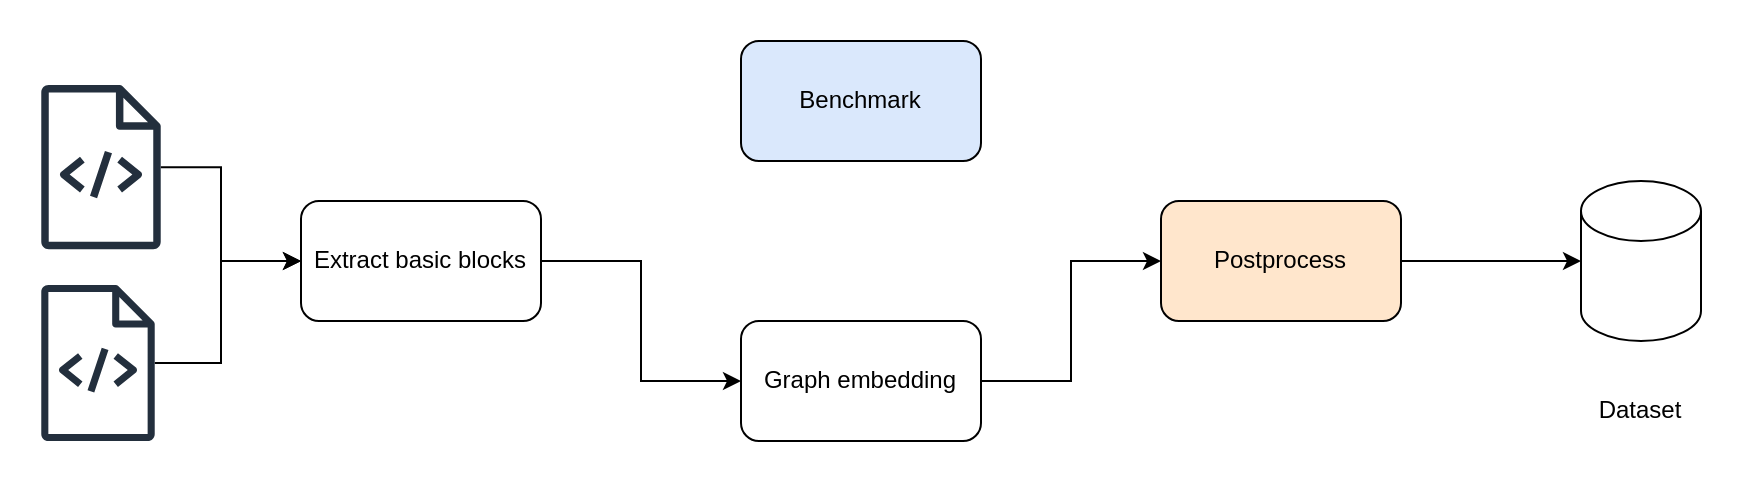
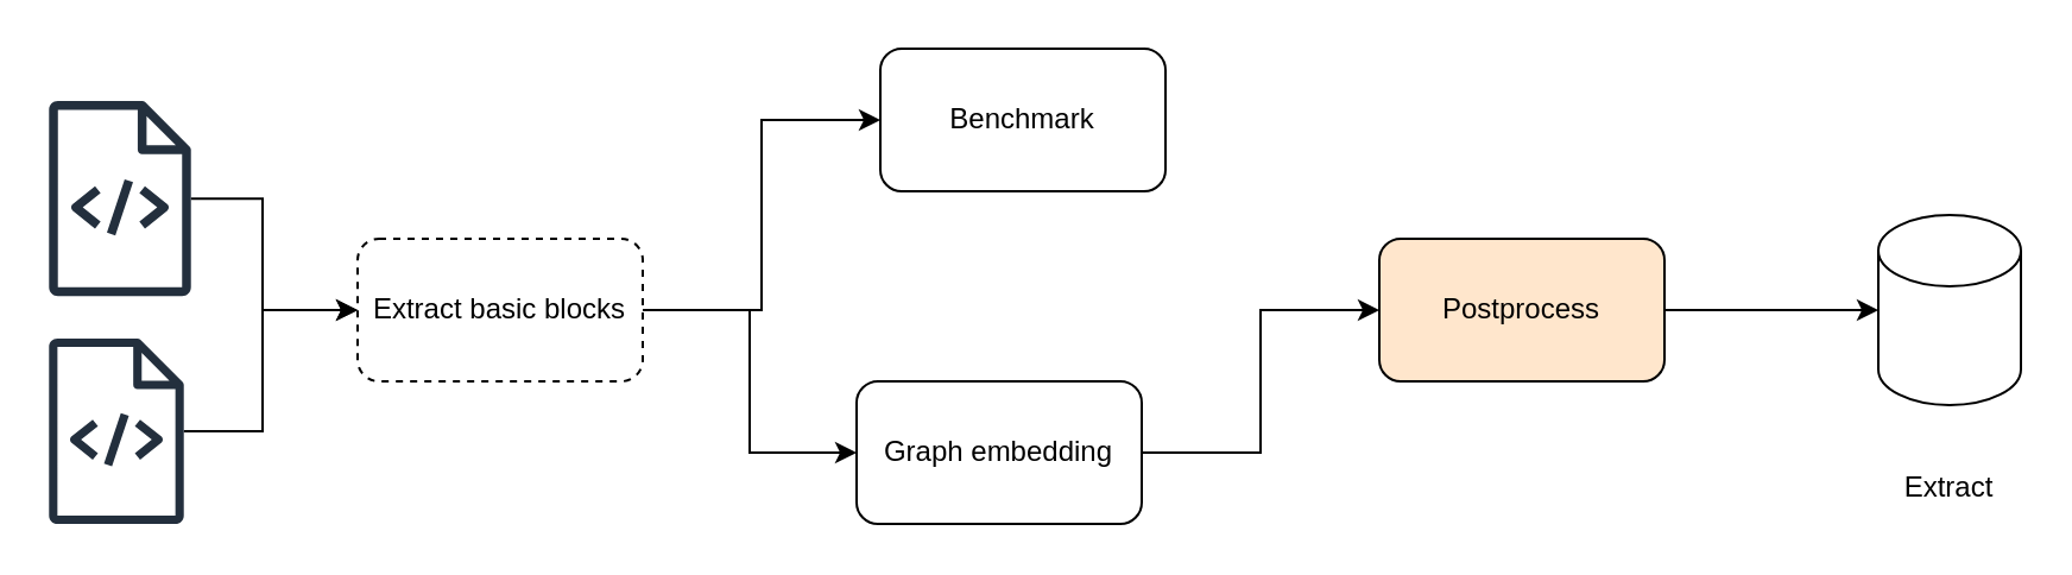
- <mxCell id="8" value="Benchmark" style="rounded=1;whiteSpace=wrap;html=1;fillColor=#dae8fc;" vertex="1" parent="1"><mxGeometry x="370" y="20" width="120" height="60" as="geometry" /></mxCell>
+ <mxCell id="8" value="Benchmark" style="rounded=1;whiteSpace=wrap;html=1;" vertex="1" parent="1"><mxGeometry x="370" y="20" width="120" height="60" as="geometry" /></mxCell>
+ <mxCell id="5" value="" style="edgeStyle=orthogonalEdgeStyle;rounded=0;orthogonalLoop=1;jettySize=auto;html=1;entryX=0;entryY=0.5;entryDx=0;entryDy=0;" edge="1" parent="1" source="7" target="8"><mxGeometry relative="1" as="geometry" /></mxCell>
- <mxCell id="7" value="Extract basic blocks" style="rounded=1;whiteSpace=wrap;html=1;" vertex="1" parent="1"><mxGeometry x="150" y="100" width="120" height="60" as="geometry" /></mxCell>
+ <mxCell id="7" value="Extract basic blocks" style="rounded=1;whiteSpace=wrap;html=1;dashed=1;" vertex="1" parent="1"><mxGeometry x="150" y="100" width="120" height="60" as="geometry" /></mxCell>
- <mxCell id="10" value="Graph embedding" style="rounded=1;whiteSpace=wrap;html=1;" vertex="1" parent="1"><mxGeometry x="370" y="160" width="120" height="60" as="geometry" /></mxCell>
+ <mxCell id="10" value="Graph embedding" style="rounded=1;whiteSpace=wrap;html=1;" vertex="1" parent="1"><mxGeometry x="360" y="160" width="120" height="60" as="geometry" /></mxCell>
- <mxCell id="15" value="Dataset" style="text;html=1;strokeColor=none;fillColor=none;align=center;verticalAlign=middle;whiteSpace=wrap;rounded=0;" vertex="1" parent="1"><mxGeometry x="790" y="190" width="60" height="30" as="geometry" /></mxCell>
+ <mxCell id="15" value="Extract" style="text;html=1;strokeColor=none;fillColor=none;align=center;verticalAlign=middle;whiteSpace=wrap;rounded=0;" vertex="1" parent="1"><mxGeometry x="790" y="190" width="60" height="30" as="geometry" /></mxCell>
